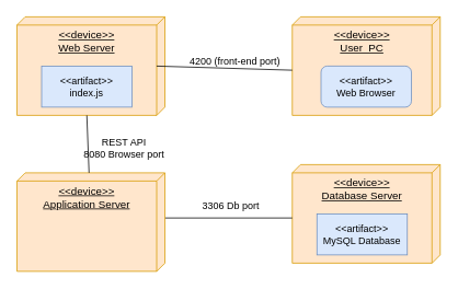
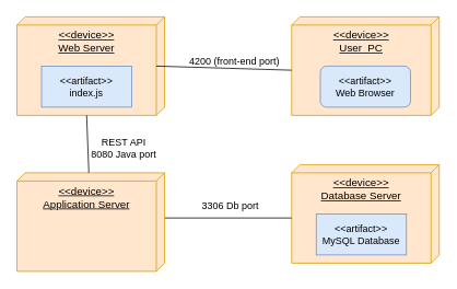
- <mxCell id="14" value="REST API&lt;br&gt;8080 Browser port" style="text;html=1;align=center;verticalAlign=middle;resizable=0;points=[];autosize=1;strokeColor=none;fillColor=none;" parent="1" vertex="1"><mxGeometry x="100" y="160" width="100" height="40" as="geometry" /></mxCell>
+ <mxCell id="14" value="REST API&lt;br&gt;8080 Java port" style="text;html=1;align=center;verticalAlign=middle;resizable=0;points=[];autosize=1;strokeColor=none;fillColor=none;" parent="1" vertex="1"><mxGeometry x="100" y="160" width="100" height="40" as="geometry" /></mxCell>
